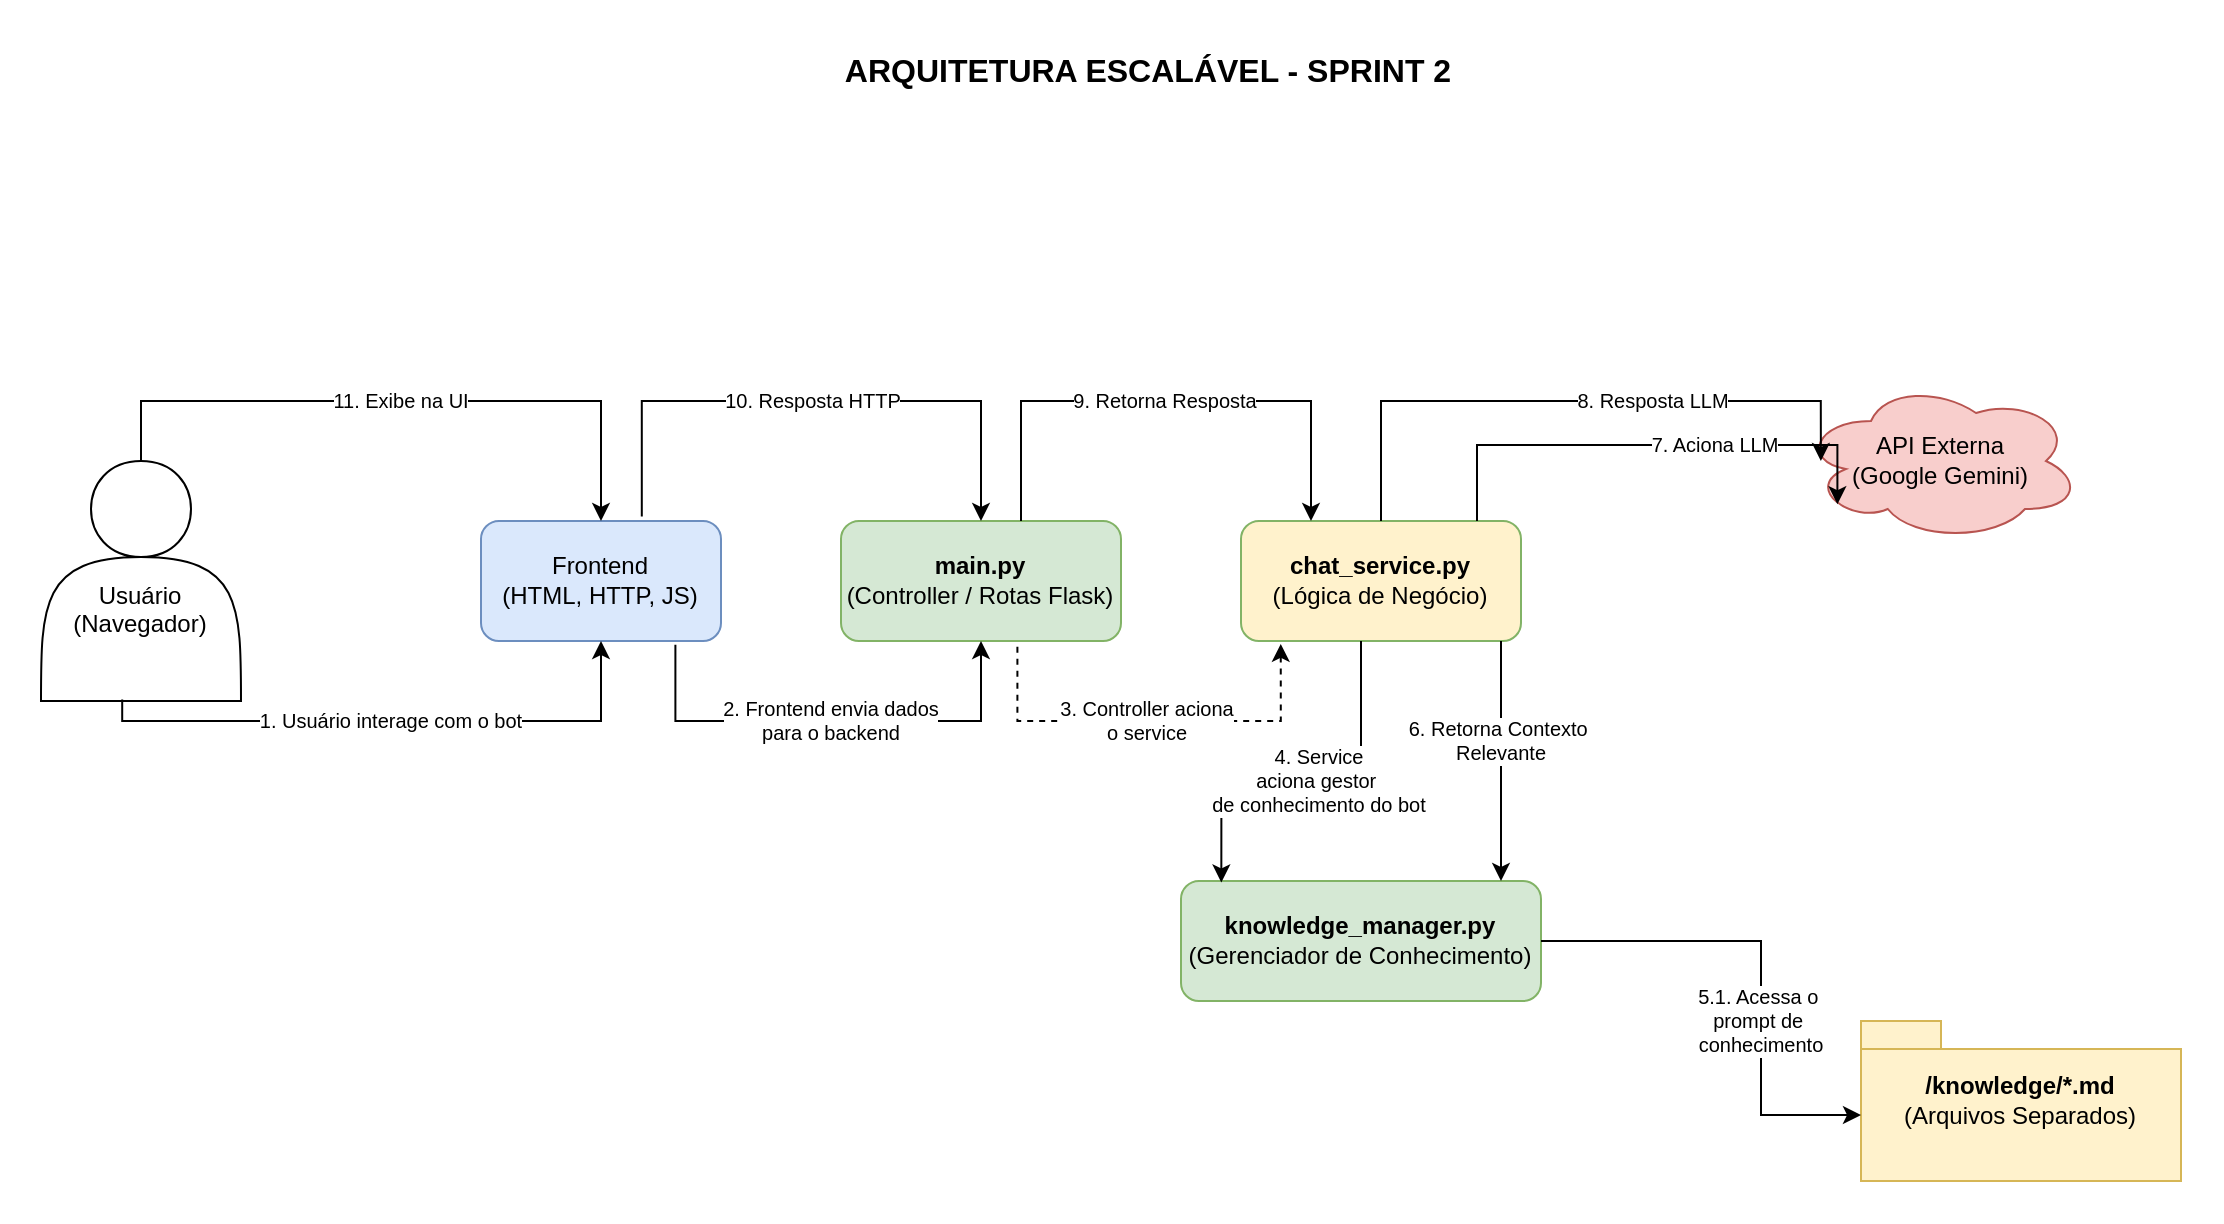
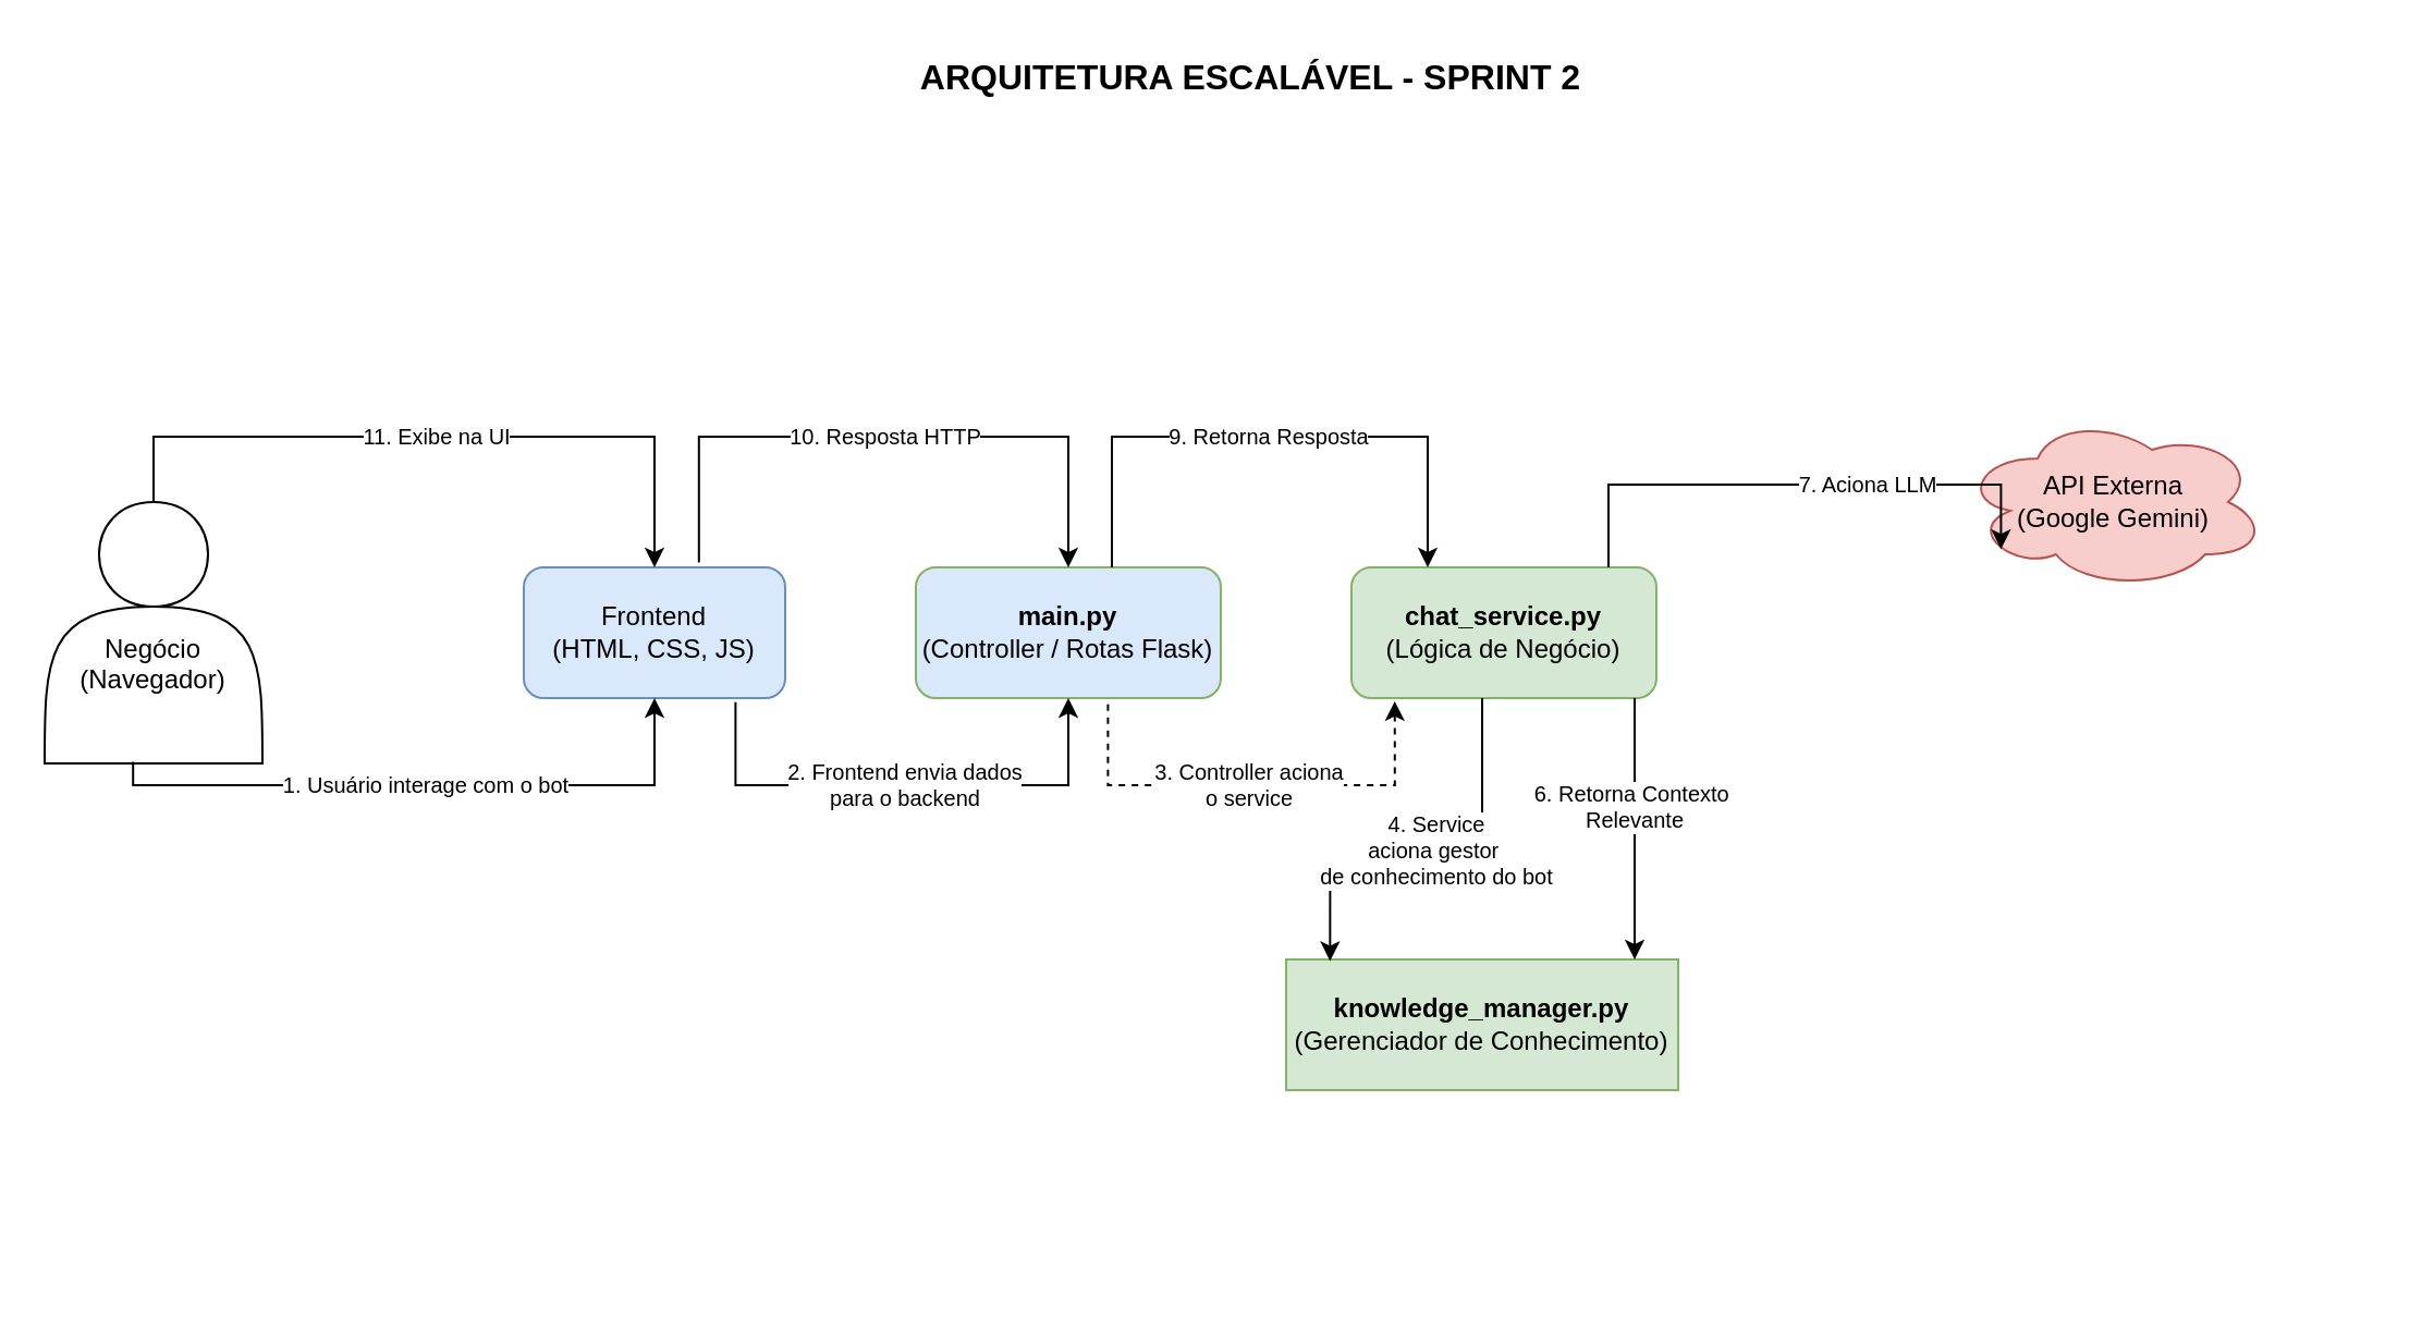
- <mxCell id="10" value="8. Resposta LLM" style="edgeStyle=orthogonalEdgeStyle;rounded=0;orthogonalLoop=1;jettySize=auto;html=1;startArrow=classic;startFill=1;endArrow=none;endFill=0;fontFamily=Helvetica;fontSize=10;exitX=0.071;exitY=0.5;exitDx=0;exitDy=0;exitPerimeter=0;" parent="1" source="6" target="5" edge="1"><mxGeometry x="-0.263" relative="1" as="geometry"><Array as="points"><mxPoint x="690" y="200" /></Array><mxPoint as="offset" /></mxGeometry></mxCell>
- <mxCell id="2" value="&lt;div&gt;&lt;br&gt;&lt;/div&gt;&lt;div&gt;&lt;br&gt;&lt;/div&gt;Usuário (Navegador)" style="shape=actor;whiteSpace=wrap;html=1;fontFamily=Helvetica;fontSize=12;" parent="1" vertex="1"><mxGeometry x="20" y="230" width="100" height="120" as="geometry" /></mxCell>
+ <mxCell id="2" value="&lt;div&gt;&lt;br&gt;&lt;/div&gt;&lt;div&gt;&lt;br&gt;&lt;/div&gt;Negócio (Navegador)" style="shape=actor;whiteSpace=wrap;html=1;fontFamily=Helvetica;fontSize=12;" parent="1" vertex="1"><mxGeometry x="20" y="230" width="100" height="120" as="geometry" /></mxCell>
- <mxCell id="3" value="Frontend&lt;br&gt;(HTML, HTTP, JS)" style="rounded=1;whiteSpace=wrap;html=1;fillColor=#dae8fc;strokeColor=#6c8ebf;fontFamily=Helvetica;fontSize=12;" parent="1" vertex="1"><mxGeometry x="240" y="260" width="120" height="60" as="geometry" /></mxCell>
+ <mxCell id="3" value="Frontend&lt;br&gt;(HTML, CSS, JS)" style="rounded=1;whiteSpace=wrap;html=1;fillColor=#dae8fc;strokeColor=#6c8ebf;fontFamily=Helvetica;fontSize=12;" parent="1" vertex="1"><mxGeometry x="240" y="260" width="120" height="60" as="geometry" /></mxCell>
- <mxCell id="4" value="&lt;b&gt;main.py&lt;/b&gt;&lt;br&gt;(Controller / Rotas Flask)" style="rounded=1;whiteSpace=wrap;html=1;fillColor=#d5e8d4;strokeColor=#82b366;fontFamily=Helvetica;fontSize=12;" parent="1" vertex="1"><mxGeometry x="420" y="260" width="140" height="60" as="geometry" /></mxCell>
+ <mxCell id="4" value="&lt;b&gt;main.py&lt;/b&gt;&lt;br&gt;(Controller / Rotas Flask)" style="rounded=1;whiteSpace=wrap;html=1;fillColor=#dae8fc;strokeColor=#82b366;fontFamily=Helvetica;fontSize=12;" parent="1" vertex="1"><mxGeometry x="420" y="260" width="140" height="60" as="geometry" /></mxCell>
- <mxCell id="5" value="&lt;b&gt;chat_service.py&lt;/b&gt;&lt;br&gt;(Lógica de Negócio)" style="rounded=1;whiteSpace=wrap;html=1;fillColor=#fff2cc;strokeColor=#82b366;fontFamily=Helvetica;fontSize=12;" parent="1" vertex="1"><mxGeometry x="620" y="260" width="140" height="60" as="geometry" /></mxCell>
+ <mxCell id="5" value="&lt;b&gt;chat_service.py&lt;/b&gt;&lt;br&gt;(Lógica de Negócio)" style="rounded=1;whiteSpace=wrap;html=1;fillColor=#d5e8d4;strokeColor=#82b366;fontFamily=Helvetica;fontSize=12;" parent="1" vertex="1"><mxGeometry x="620" y="260" width="140" height="60" as="geometry" /></mxCell>
- <mxCell id="7" value="&lt;b&gt;knowledge_manager.py&lt;/b&gt;&lt;br&gt;(Gerenciador de Conhecimento)" style="rounded=1;whiteSpace=wrap;html=1;fillColor=#d5e8d4;strokeColor=#82b366;fontFamily=Helvetica;fontSize=12;" parent="1" vertex="1"><mxGeometry x="590" y="440" width="180" height="60" as="geometry" /></mxCell>
+ <mxCell id="7" value="&lt;b&gt;knowledge_manager.py&lt;/b&gt;&lt;br&gt;(Gerenciador de Conhecimento)" style="whiteSpace=wrap;html=1;fillColor=#d5e8d4;strokeColor=#82b366;fontFamily=Helvetica;fontSize=12;rounded=0;" parent="1" vertex="1"><mxGeometry x="590" y="440" width="180" height="60" as="geometry" /></mxCell>
- <mxCell id="19" value="5.1. Acessa o&amp;nbsp;&lt;div&gt;prompt de&amp;nbsp;&lt;/div&gt;&lt;div&gt;conhecimento&lt;/div&gt;" style="edgeStyle=orthogonalEdgeStyle;rounded=0;orthogonalLoop=1;jettySize=auto;html=1;startArrow=classic;startFill=1;endArrow=none;endFill=0;fontFamily=Helvetica;fontSize=10;exitX=0;exitY=0;exitDx=0;exitDy=47;exitPerimeter=0;entryX=1;entryY=0.5;entryDx=0;entryDy=0;" edge="1" parent="1" source="8" target="7"><mxGeometry x="-0.214" relative="1" as="geometry"><Array as="points"><mxPoint x="880" y="470" /></Array><mxPoint x="800" y="520" as="sourcePoint" /><mxPoint x="800" y="400" as="targetPoint" /><mxPoint as="offset" /></mxGeometry></mxCell>
- <mxCell id="8" value="&lt;b&gt;/knowledge/*.md&lt;/b&gt;&lt;br&gt;(Arquivos Separados)" style="shape=folder;whiteSpace=wrap;html=1;tabWidth=40;tabHeight=14;tabPosition=left;fillColor=#fff2cc;strokeColor=#d6b656;fontFamily=Helvetica;fontSize=12;" parent="1" vertex="1"><mxGeometry x="930" y="510" width="160" height="80" as="geometry" /></mxCell>
